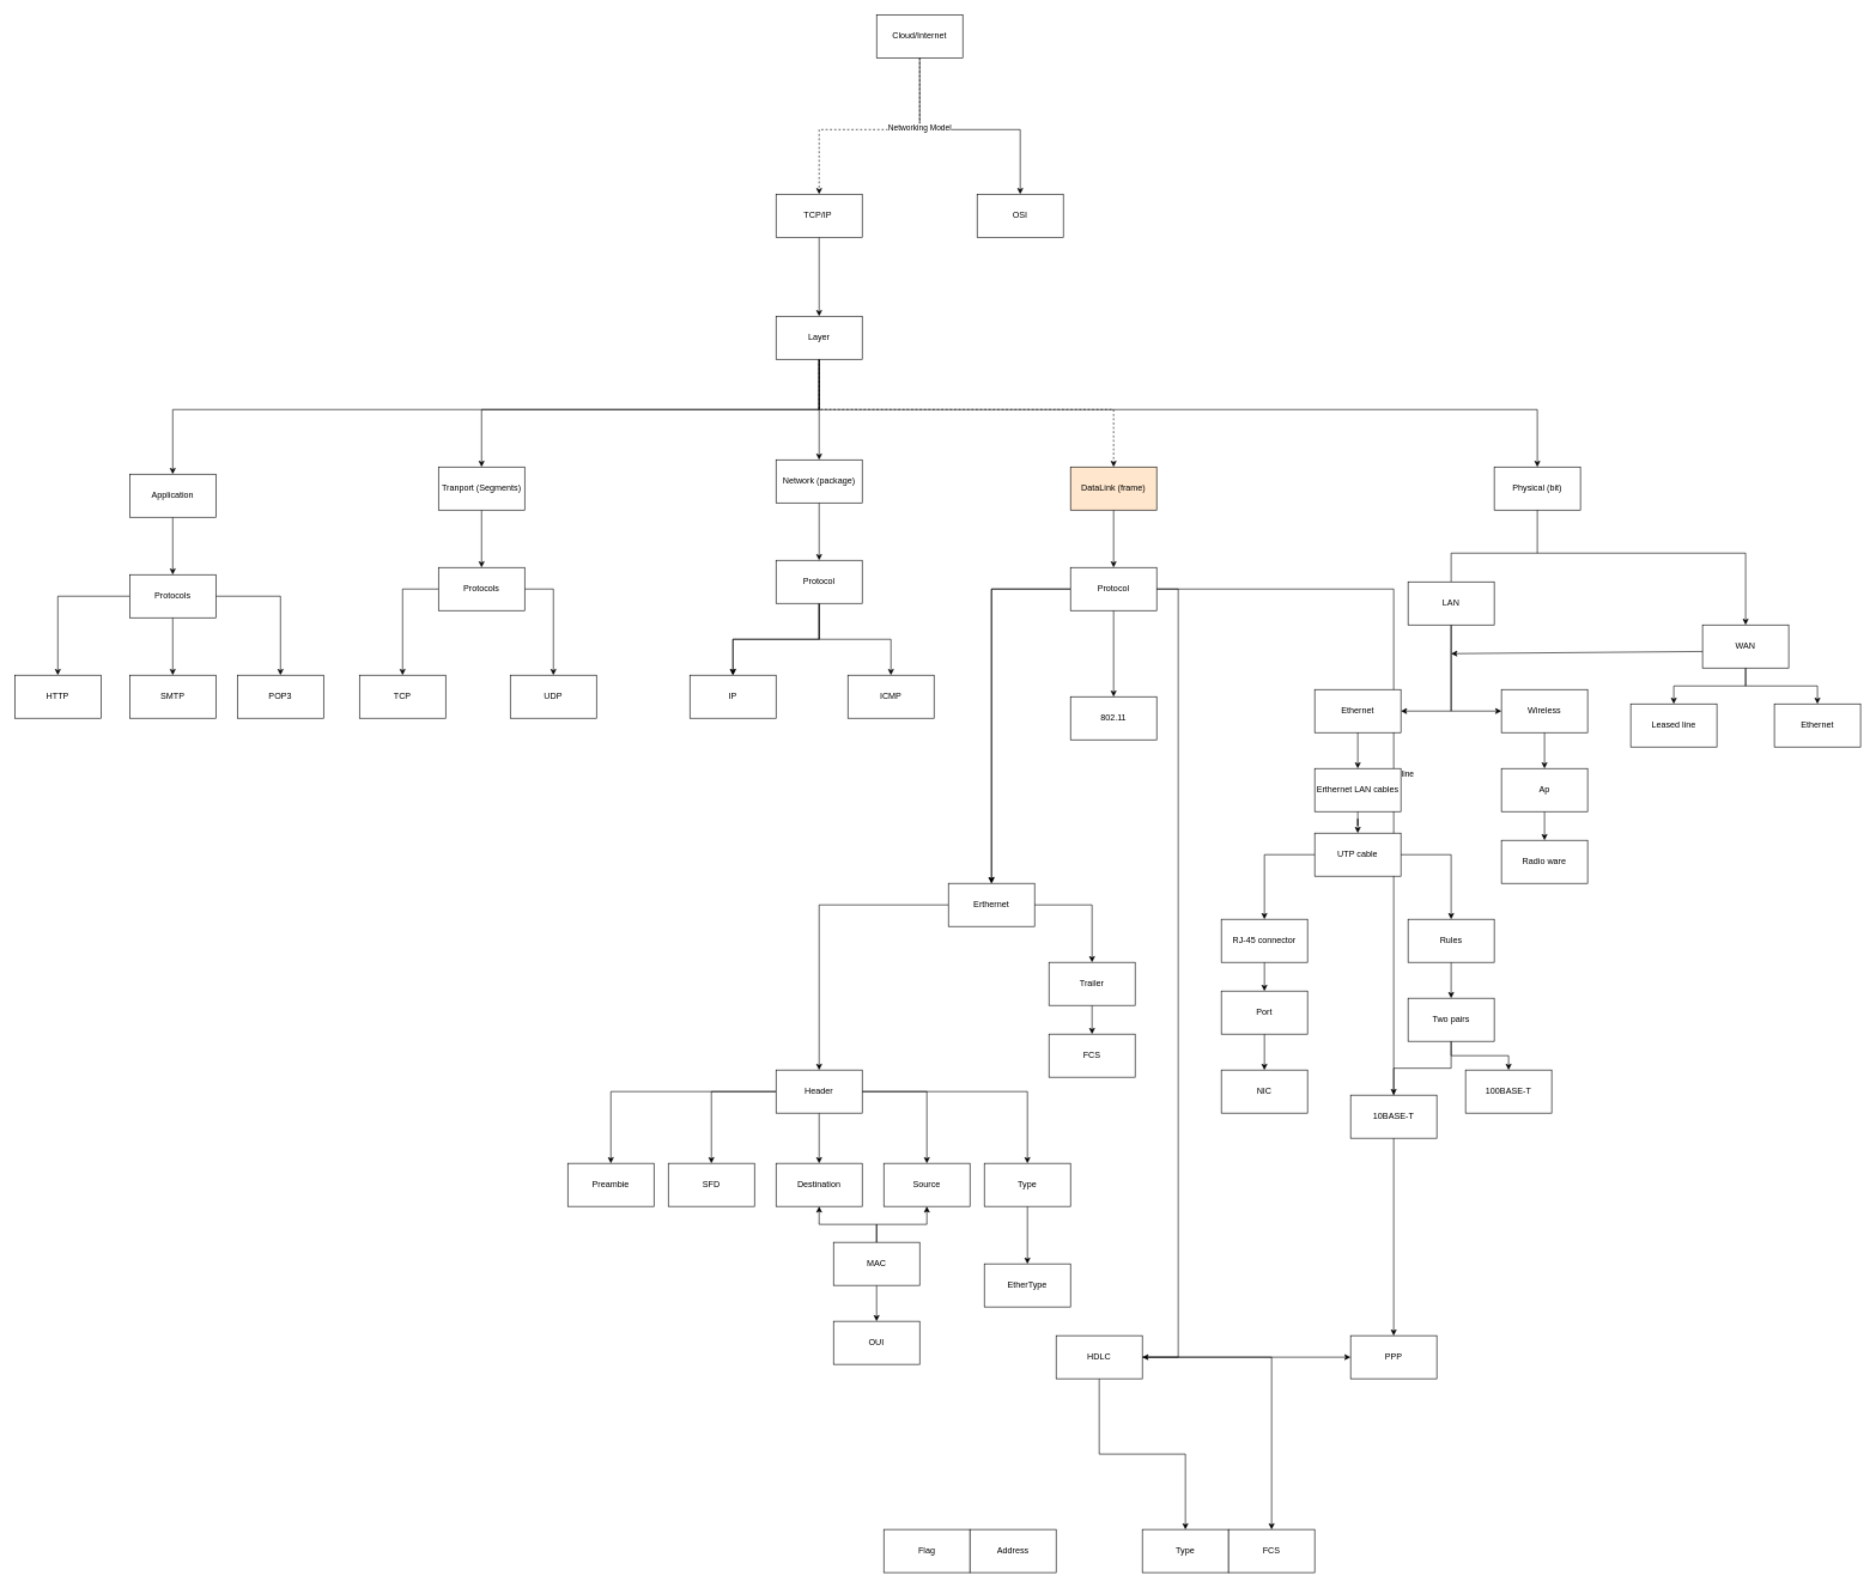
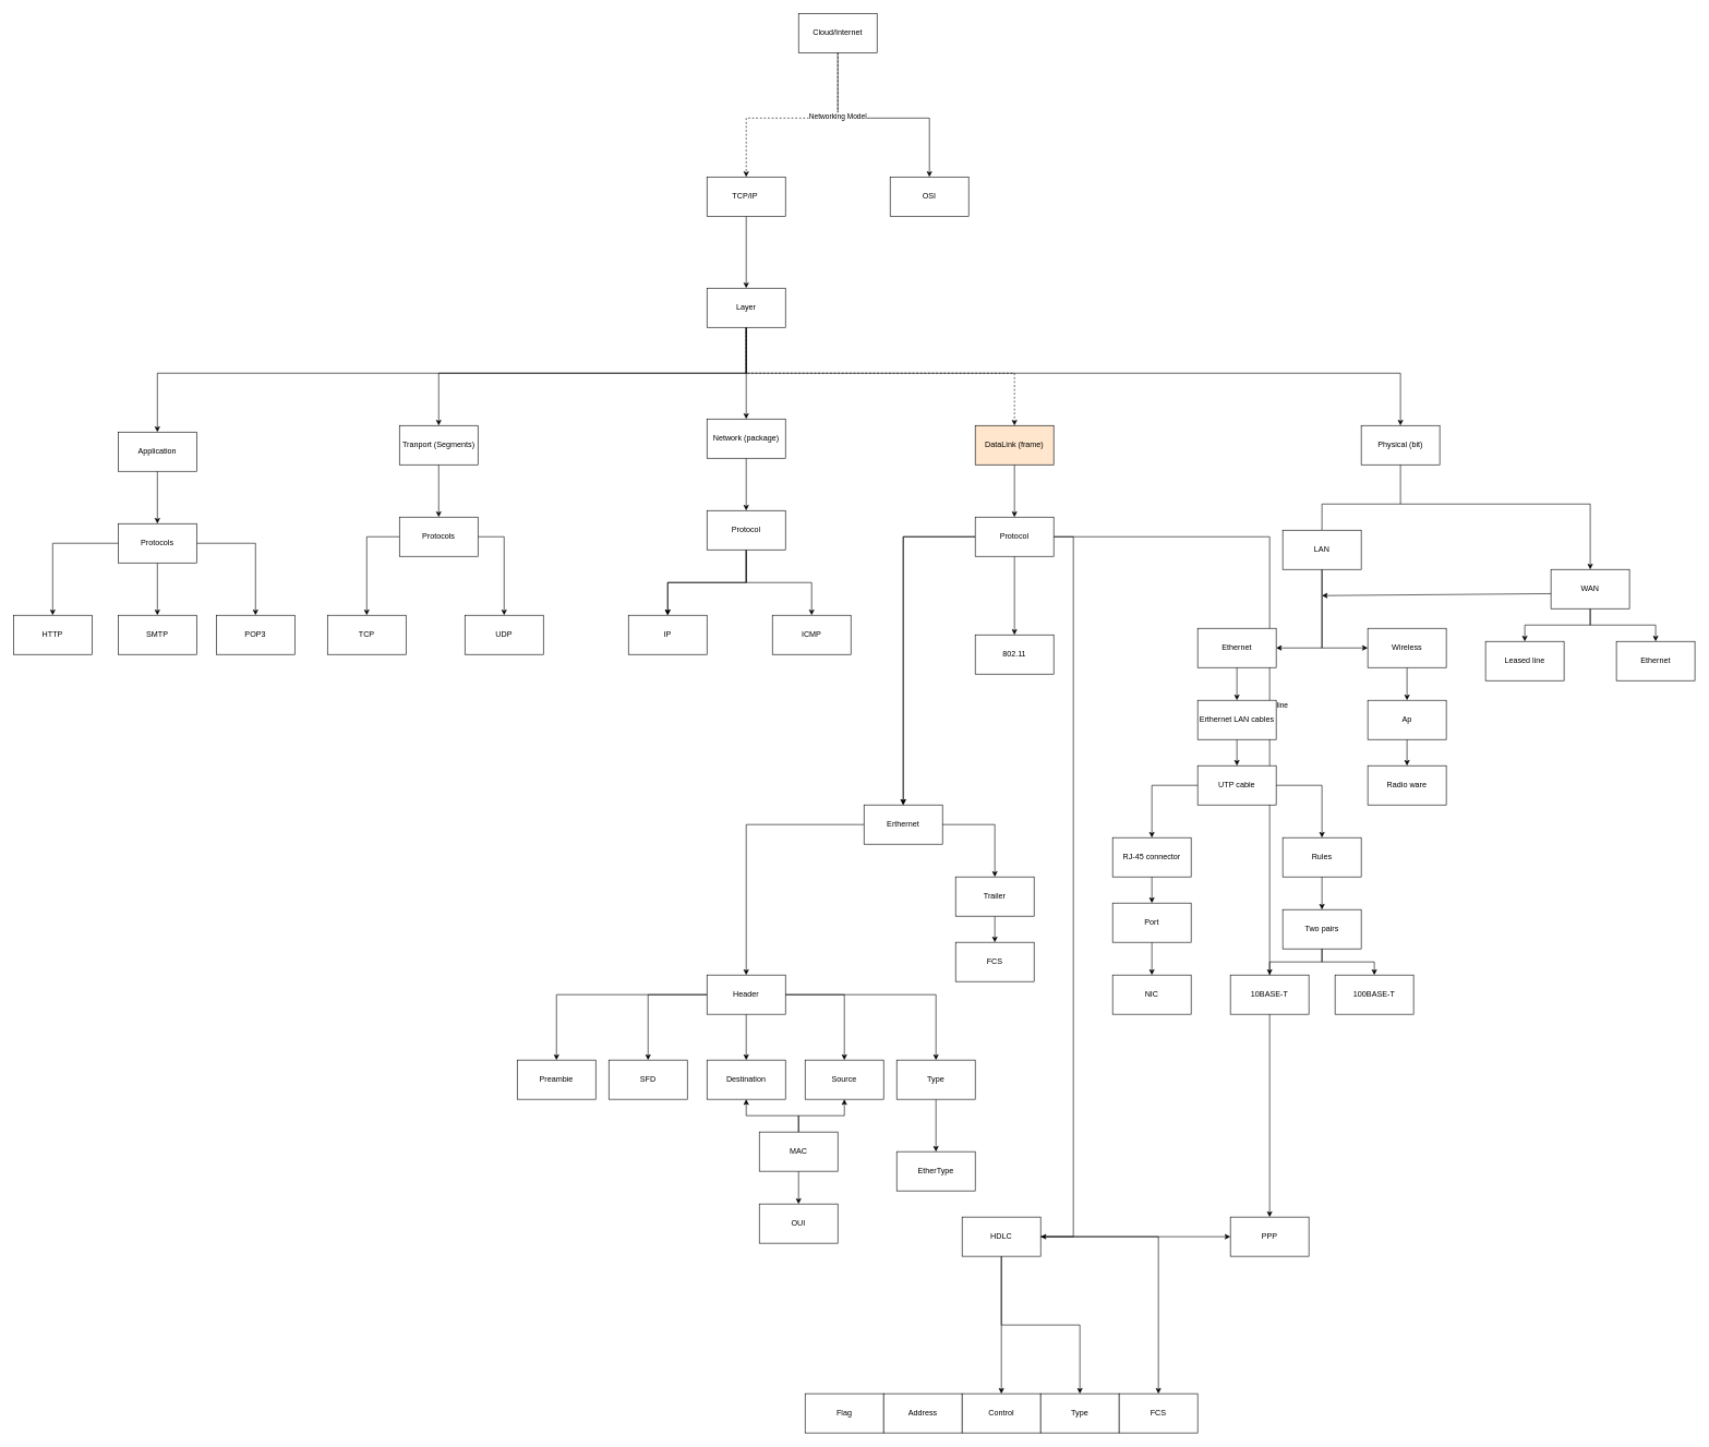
- <mxCell id="78" value="UTP cable&lt;span id=&quot;page886R_mcid3871&quot; class=&quot;markedContent&quot;&gt;&lt;/span&gt;" style="whiteSpace=wrap;html=1;rounded=0;" parent="1" vertex="1"><mxGeometry x="1830" y="1160" width="120" height="60" as="geometry" /></mxCell>
+ <mxCell id="78" value="UTP cable&lt;span id=&quot;page886R_mcid3871&quot; class=&quot;markedContent&quot;&gt;&lt;/span&gt;" style="whiteSpace=wrap;html=1;rounded=0;" parent="1" vertex="1"><mxGeometry x="1830" y="1170" width="120" height="60" as="geometry" /></mxCell>
- <mxCell id="90" value="10BASE-T" style="whiteSpace=wrap;html=1;rounded=0;" parent="1" vertex="1"><mxGeometry x="1880" y="1525" width="120" height="60" as="geometry" /></mxCell>
+ <mxCell id="90" value="10BASE-T" style="whiteSpace=wrap;html=1;rounded=0;" parent="1" vertex="1"><mxGeometry x="1880" y="1490" width="120" height="60" as="geometry" /></mxCell>
+ <mxCell id="110" value="" style="edgeStyle=orthogonalEdgeStyle;rounded=0;orthogonalLoop=1;jettySize=auto;html=1;" edge="1" parent="1" source="113" target="117"><mxGeometry relative="1" as="geometry" /></mxCell>
+ <mxCell id="117" value="Control" style="whiteSpace=wrap;html=1;rounded=0;" vertex="1" parent="1"><mxGeometry x="1470" y="2130" width="120" height="60" as="geometry" /></mxCell>
